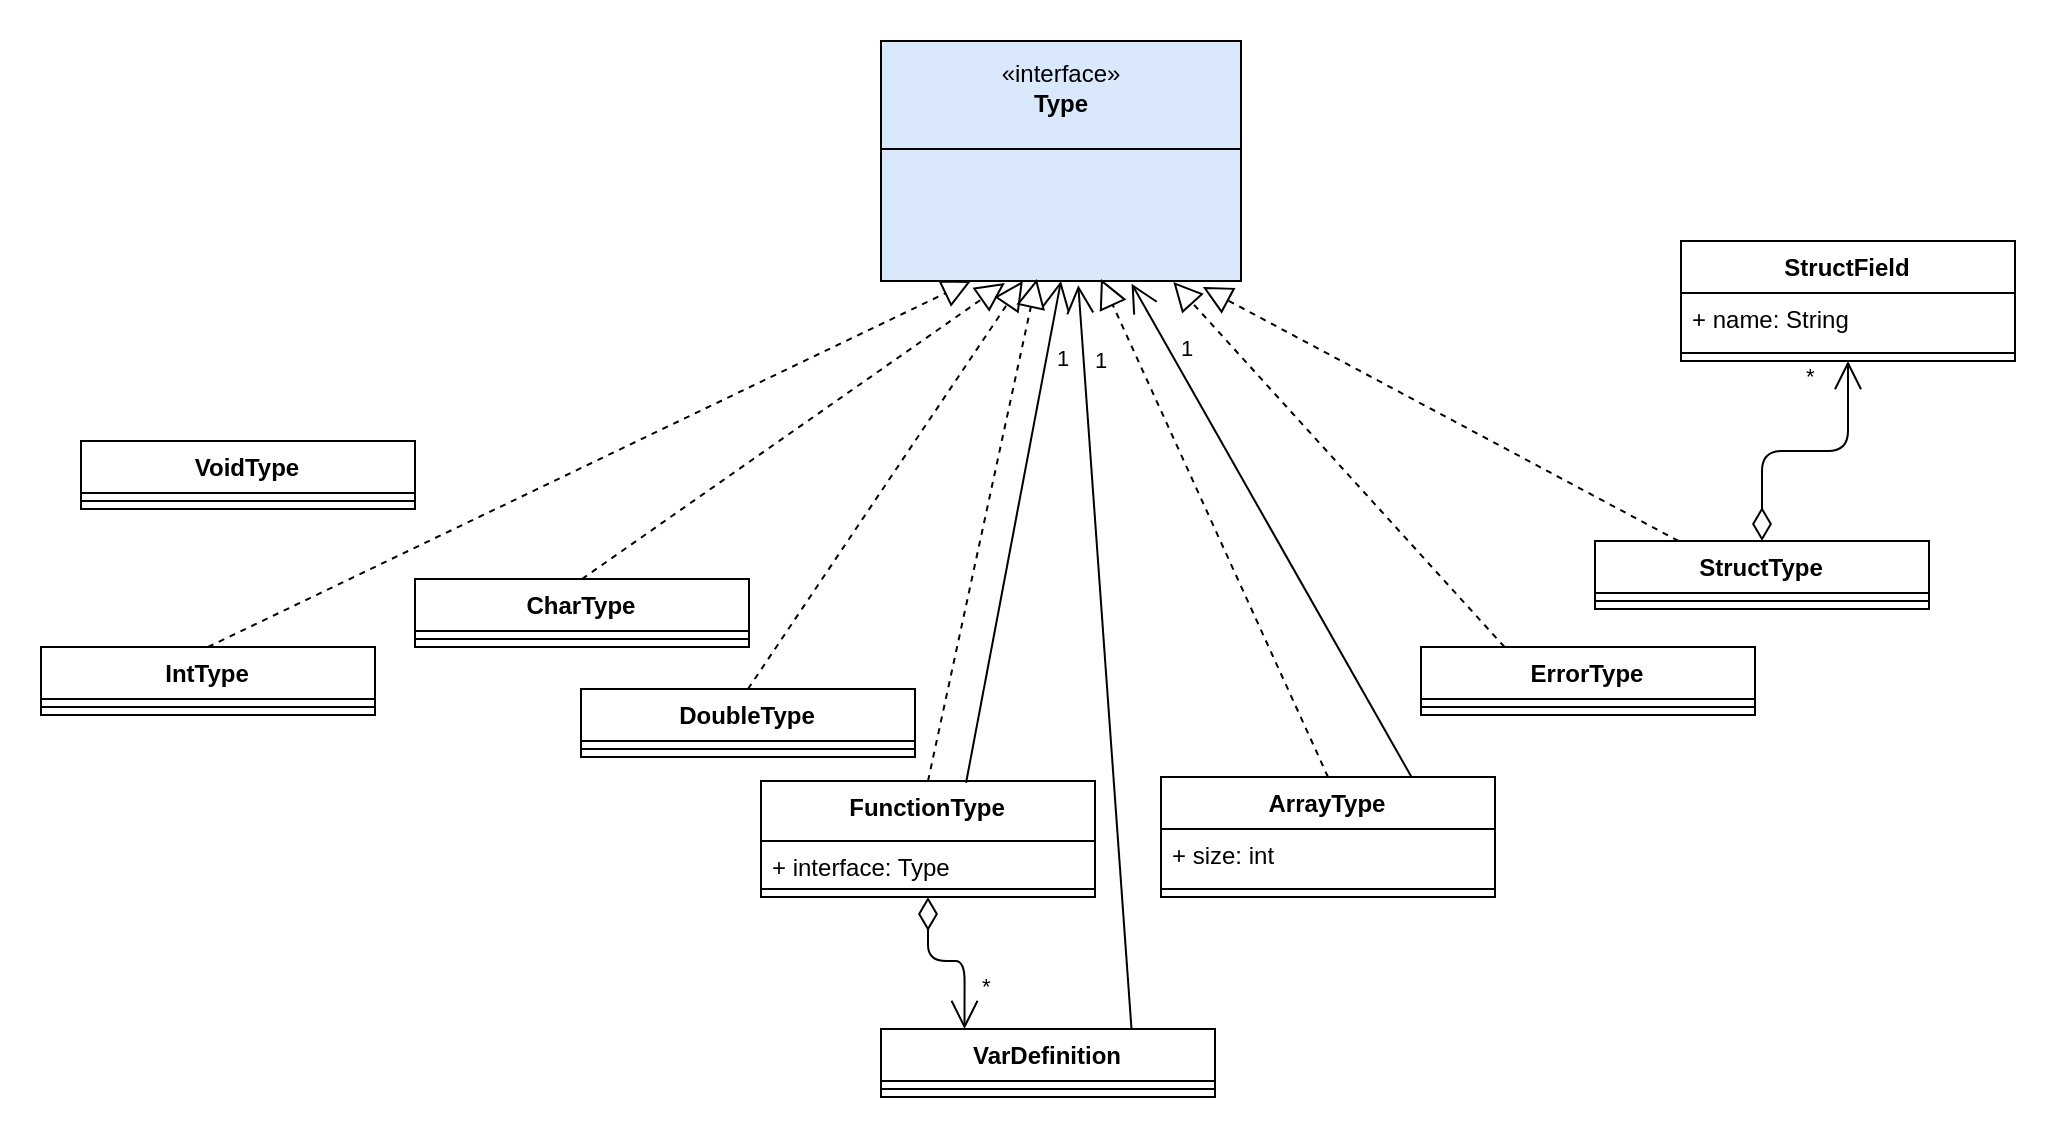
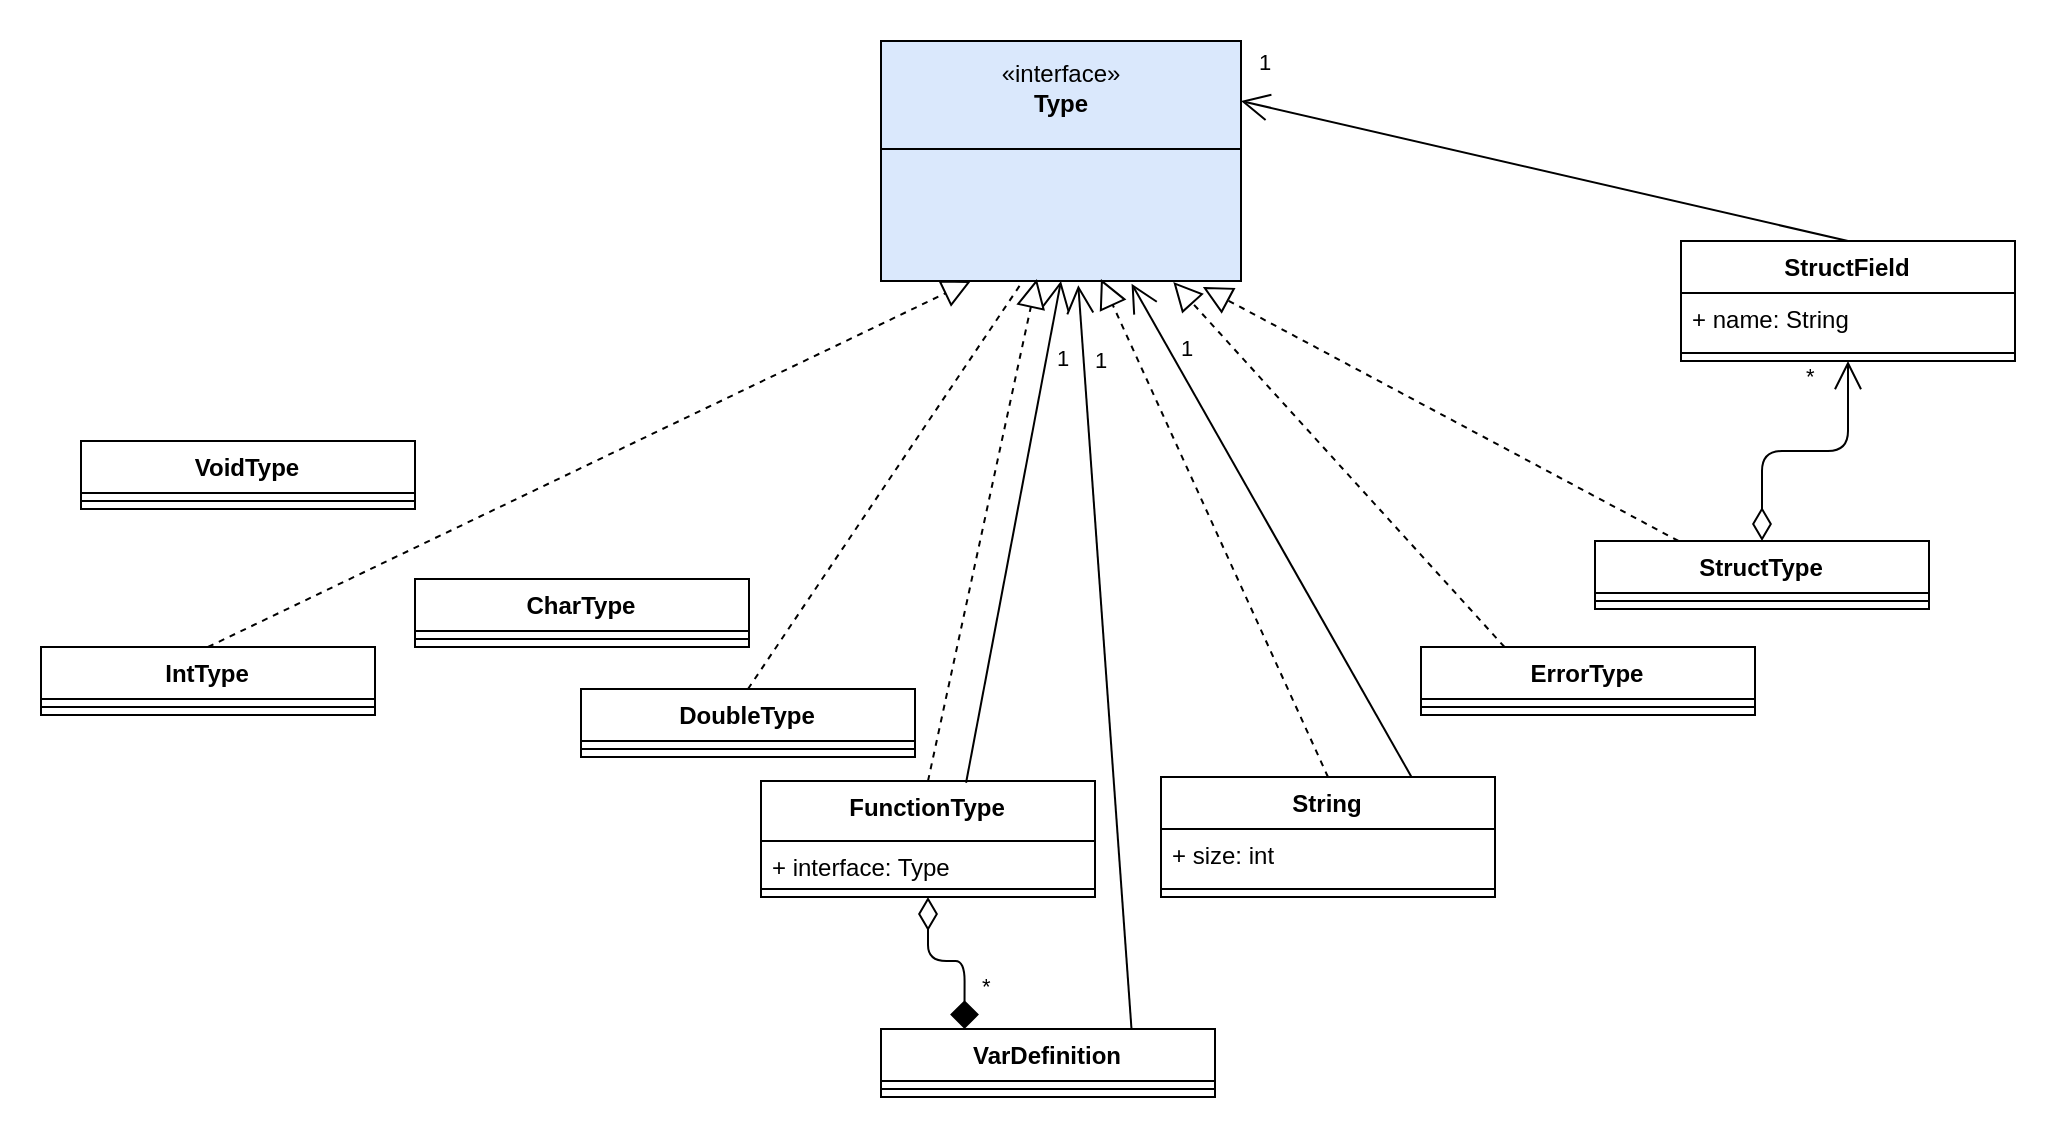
+ <mxCell id="27" value="1" style="endArrow=open;endFill=1;endSize=12;html=1;exitX=0.5;exitY=0;exitDx=0;exitDy=0;entryX=1;entryY=0.25;entryDx=0;entryDy=0;" parent="1" source="22" target="4" edge="1"><mxGeometry x="0.951" y="-21" width="160" relative="1" as="geometry"><mxPoint x="780" y="100" as="sourcePoint" /><mxPoint x="810" y="100" as="targetPoint" /><Array as="points" /><mxPoint as="offset" /></mxGeometry></mxCell>
- <mxCell id="19" value="" style="endArrow=block;dashed=1;endFill=0;endSize=12;html=1;exitX=0.5;exitY=0;exitDx=0;exitDy=0;entryX=0.394;entryY=1;entryDx=0;entryDy=0;entryPerimeter=0;" parent="1" source="15" target="4" edge="1"><mxGeometry width="160" relative="1" as="geometry"><mxPoint x="400" y="250" as="sourcePoint" /><mxPoint x="490" y="170" as="targetPoint" /></mxGeometry></mxCell>
+ <mxCell id="19" value="" style="endArrow=none;dashed=1;endFill=0;endSize=12;html=1;exitX=0.5;exitY=0;exitDx=0;exitDy=0;entryX=0.394;entryY=1;entryDx=0;entryDy=0;entryPerimeter=0;" parent="1" source="15" target="4" edge="1"><mxGeometry width="160" relative="1" as="geometry"><mxPoint x="400" y="250" as="sourcePoint" /><mxPoint x="490" y="170" as="targetPoint" /></mxGeometry></mxCell>
- <mxCell id="18" value="" style="endArrow=block;dashed=1;endFill=0;endSize=12;html=1;exitX=0.5;exitY=0;exitDx=0;exitDy=0;entryX=0.344;entryY=1.008;entryDx=0;entryDy=0;entryPerimeter=0;" parent="1" source="13" target="4" edge="1"><mxGeometry width="160" relative="1" as="geometry"><mxPoint x="270" y="270" as="sourcePoint" /><mxPoint x="430" y="270" as="targetPoint" /></mxGeometry></mxCell>
- <mxCell id="6" value="ArrayType" style="swimlane;fontStyle=1;align=center;verticalAlign=top;childLayout=stackLayout;horizontal=1;startSize=26;horizontalStack=0;resizeParent=1;resizeParentMax=0;resizeLast=0;collapsible=1;marginBottom=0;" parent="1" vertex="1"><mxGeometry x="580" y="388" width="167" height="60" as="geometry" /></mxCell>
+ <mxCell id="6" value="String" style="swimlane;fontStyle=1;align=center;verticalAlign=top;childLayout=stackLayout;horizontal=1;startSize=26;horizontalStack=0;resizeParent=1;resizeParentMax=0;resizeLast=0;collapsible=1;marginBottom=0;" parent="1" vertex="1"><mxGeometry x="580" y="388" width="167" height="60" as="geometry" /></mxCell>
- <mxCell id="37" value="*" style="endArrow=open;html=1;endSize=12;startArrow=diamondThin;startSize=14;startFill=0;edgeStyle=orthogonalEdgeStyle;align=left;verticalAlign=bottom;exitX=0.5;exitY=1;exitDx=0;exitDy=0;entryX=0.25;entryY=0;entryDx=0;entryDy=0;" parent="1" source="30" target="35" edge="1"><mxGeometry x="0.716" y="7" relative="1" as="geometry"><mxPoint x="923.5" y="333" as="sourcePoint" /><mxPoint x="430" y="540" as="targetPoint" /><mxPoint as="offset" /><Array as="points"><mxPoint x="464" y="480" /><mxPoint x="482" y="480" /></Array></mxGeometry></mxCell>
+ <mxCell id="37" value="*" style="endArrow=diamond;html=1;endSize=12;startArrow=diamondThin;startSize=14;startFill=0;edgeStyle=orthogonalEdgeStyle;align=left;verticalAlign=bottom;exitX=0.5;exitY=1;exitDx=0;exitDy=0;entryX=0.25;entryY=0;entryDx=0;entryDy=0;" parent="1" source="30" target="35" edge="1"><mxGeometry x="0.716" y="7" relative="1" as="geometry"><mxPoint x="923.5" y="333" as="sourcePoint" /><mxPoint x="430" y="540" as="targetPoint" /><mxPoint as="offset" /><Array as="points"><mxPoint x="464" y="480" /><mxPoint x="482" y="480" /></Array></mxGeometry></mxCell>
